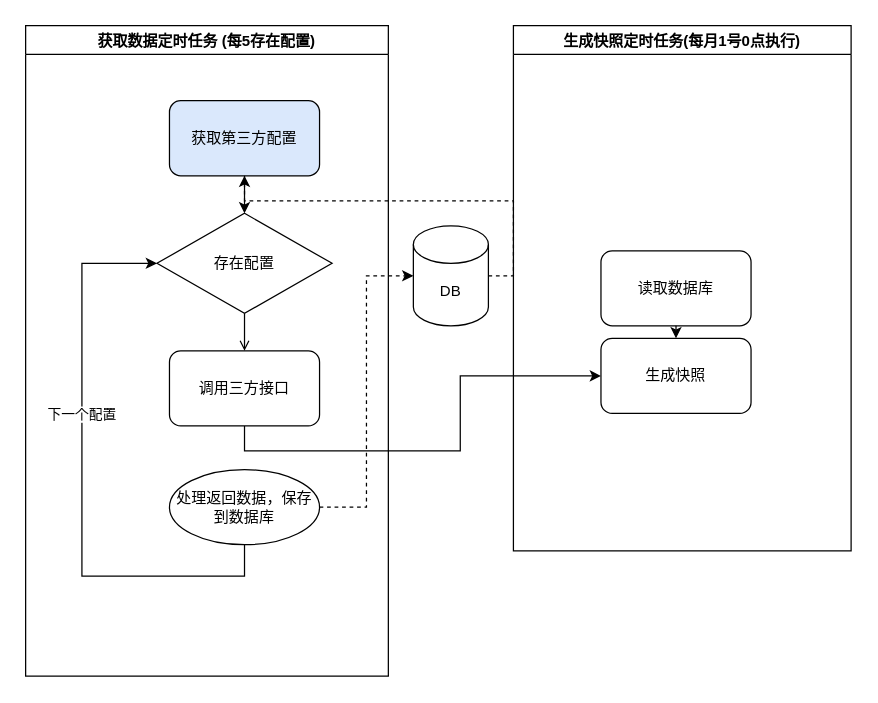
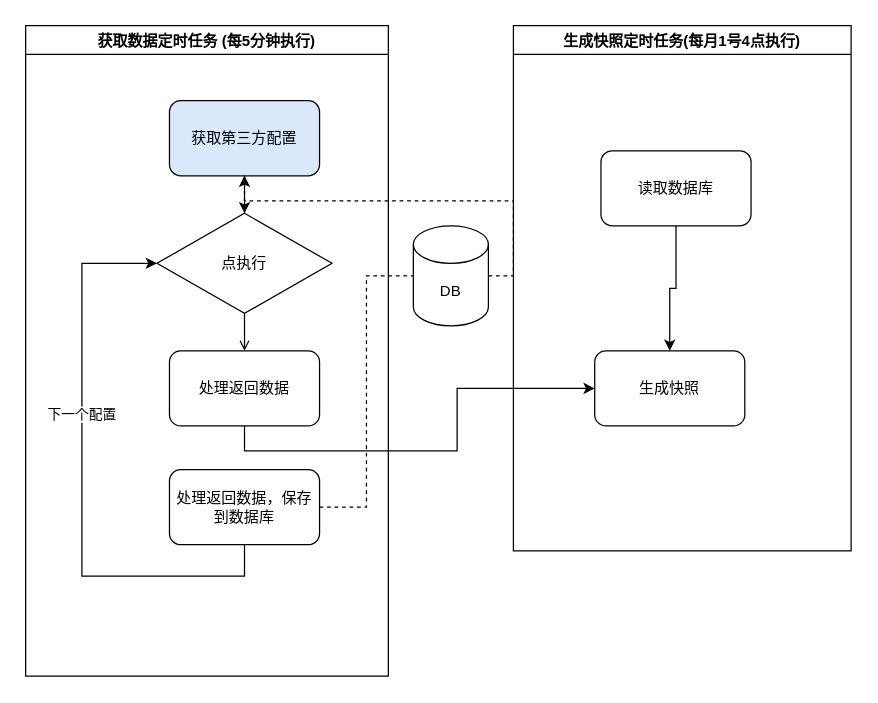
- <mxCell id="5" value="获取数据定时任务 (每5存在配置)" style="swimlane;" parent="1" vertex="1"><mxGeometry x="20" y="20" width="290" height="520" as="geometry" /></mxCell>
+ <mxCell id="5" value="获取数据定时任务 (每5分钟执行)" style="swimlane;" parent="1" vertex="1"><mxGeometry x="20" y="20" width="290" height="520" as="geometry" /></mxCell>
- <mxCell id="14" value="生成快照定时任务(每月1号0点执行)" style="swimlane;startSize=23;" parent="1" vertex="1"><mxGeometry x="410" y="20" width="270" height="420" as="geometry" /></mxCell>
+ <mxCell id="14" value="生成快照定时任务(每月1号4点执行)" style="swimlane;startSize=23;" parent="1" vertex="1"><mxGeometry x="410" y="20" width="270" height="420" as="geometry" /></mxCell>
- <mxCell id="7" value="存在配置" style="rhombus;whiteSpace=wrap;html=1;" parent="5" vertex="1"><mxGeometry x="105" y="150" width="140" height="80" as="geometry" /></mxCell>
+ <mxCell id="7" value="点执行" style="rhombus;whiteSpace=wrap;html=1;" parent="5" vertex="1"><mxGeometry x="105" y="150" width="140" height="80" as="geometry" /></mxCell>
- <mxCell id="2" style="edgeStyle=orthogonalEdgeStyle;rounded=0;orthogonalLoop=1;jettySize=auto;html=1;exitX=1;exitY=0.5;exitDx=0;exitDy=0;entryX=0;entryY=0.5;entryDx=0;entryDy=0;entryPerimeter=0;dashed=1;" parent="1" source="13" target="4" edge="1"><mxGeometry relative="1" as="geometry" /></mxCell>
+ <mxCell id="2" style="edgeStyle=orthogonalEdgeStyle;rounded=0;orthogonalLoop=1;jettySize=auto;html=1;exitX=1;exitY=0.5;exitDx=0;exitDy=0;entryX=0;entryY=0.5;entryDx=0;entryDy=0;entryPerimeter=0;dashed=1;endArrow=none;" parent="1" source="13" target="4" edge="1"><mxGeometry relative="1" as="geometry" /></mxCell>
- <mxCell id="15" value="读取数据库" style="rounded=1;whiteSpace=wrap;html=1;" parent="14" vertex="1"><mxGeometry x="70" y="180" width="120" height="60" as="geometry" /></mxCell>
+ <mxCell id="15" value="读取数据库" style="rounded=1;whiteSpace=wrap;html=1;" parent="14" vertex="1"><mxGeometry x="70" y="100" width="120" height="60" as="geometry" /></mxCell>
- <mxCell id="16" value="生成快照" style="rounded=1;whiteSpace=wrap;html=1;" parent="14" vertex="1"><mxGeometry x="70" y="250" width="120" height="60" as="geometry" /></mxCell>
+ <mxCell id="16" value="生成快照" style="rounded=1;whiteSpace=wrap;html=1;" parent="14" vertex="1"><mxGeometry x="65" y="260" width="120" height="60" as="geometry" /></mxCell>
- <mxCell id="11" value="调用三方接口" style="rounded=1;whiteSpace=wrap;html=1;" parent="5" vertex="1"><mxGeometry x="115" y="260" width="120" height="60" as="geometry" /></mxCell>
+ <mxCell id="11" value="处理返回数据" style="rounded=1;whiteSpace=wrap;html=1;" parent="5" vertex="1"><mxGeometry x="115" y="260" width="120" height="60" as="geometry" /></mxCell>
- <mxCell id="13" value="处理返回数据，保存到数据库" style="ellipse;whiteSpace=wrap;html=1;" parent="5" vertex="1"><mxGeometry x="115" y="355" width="120" height="60" as="geometry" /></mxCell>
+ <mxCell id="13" value="处理返回数据，保存到数据库" style="rounded=1;whiteSpace=wrap;html=1;" parent="5" vertex="1"><mxGeometry x="115" y="355" width="120" height="60" as="geometry" /></mxCell>
